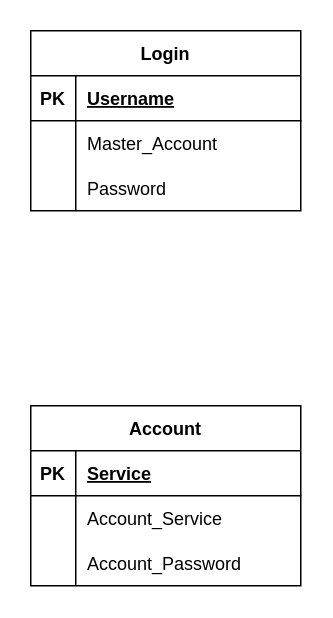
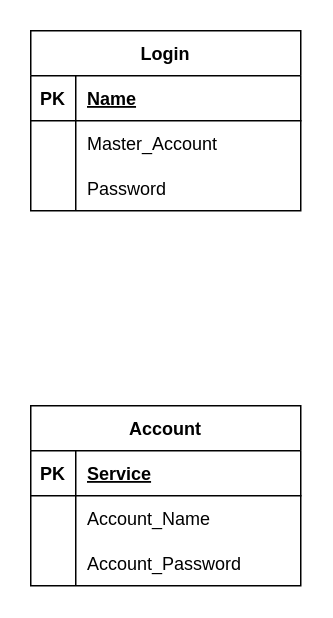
- <mxCell id="5" value="Username" style="shape=partialRectangle;connectable=0;fillColor=none;top=0;left=0;bottom=0;right=0;align=left;spacingLeft=6;fontStyle=5;overflow=hidden;" vertex="1" parent="3"><mxGeometry x="30" width="150" height="30" as="geometry"><mxRectangle width="150" height="30" as="alternateBounds" /></mxGeometry></mxCell>
+ <mxCell id="5" value="Name" style="shape=partialRectangle;connectable=0;fillColor=none;top=0;left=0;bottom=0;right=0;align=left;spacingLeft=6;fontStyle=5;overflow=hidden;" vertex="1" parent="3"><mxGeometry x="30" width="150" height="30" as="geometry"><mxRectangle width="150" height="30" as="alternateBounds" /></mxGeometry></mxCell>
- <mxCell id="18" value="Account_Service" style="shape=partialRectangle;connectable=0;fillColor=none;top=0;left=0;bottom=0;right=0;align=left;spacingLeft=6;overflow=hidden;" vertex="1" parent="16"><mxGeometry x="30" width="150" height="30" as="geometry"><mxRectangle width="150" height="30" as="alternateBounds" /></mxGeometry></mxCell>
+ <mxCell id="18" value="Account_Name" style="shape=partialRectangle;connectable=0;fillColor=none;top=0;left=0;bottom=0;right=0;align=left;spacingLeft=6;overflow=hidden;" vertex="1" parent="16"><mxGeometry x="30" width="150" height="30" as="geometry"><mxRectangle width="150" height="30" as="alternateBounds" /></mxGeometry></mxCell>
